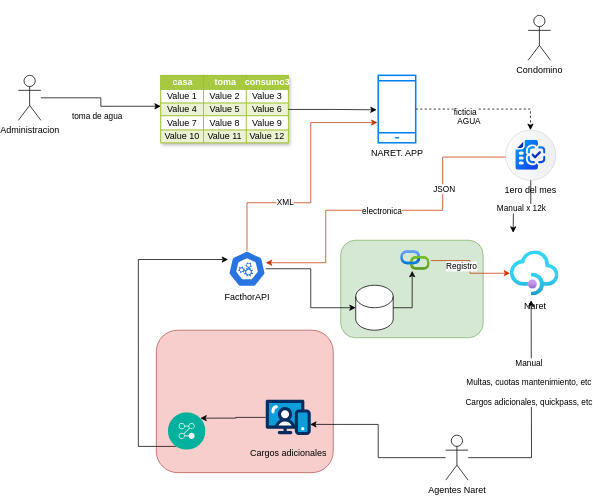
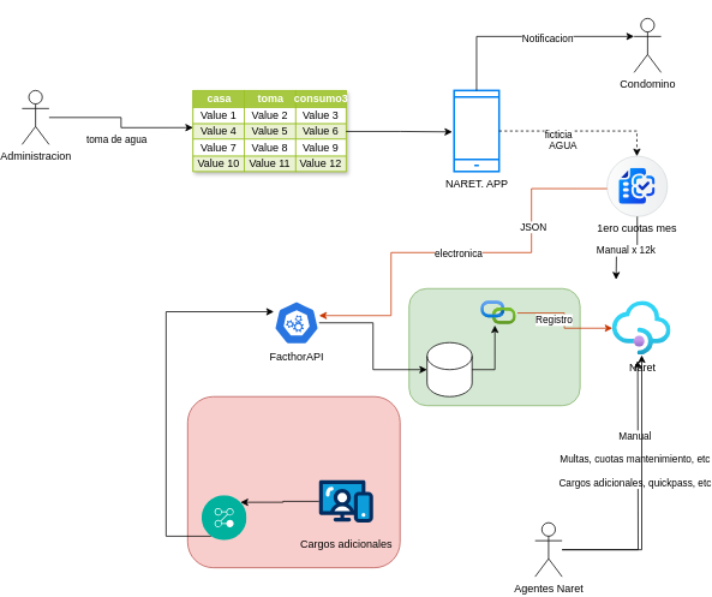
+ <mxCell id="35" style="edgeStyle=orthogonalEdgeStyle;rounded=0;orthogonalLoop=1;jettySize=auto;html=1;entryX=0;entryY=0.333;entryDx=0;entryDy=0;entryPerimeter=0;" edge="1" parent="1" source="7" target="34"><mxGeometry relative="1" as="geometry"><Array as="points"><mxPoint x="525" y="40" /></Array></mxGeometry></mxCell>
+ <mxCell id="36" value="Notificacion" style="edgeLabel;html=1;align=center;verticalAlign=middle;resizable=0;points=[];" vertex="1" connectable="0" parent="35"><mxGeometry x="0.174" y="-3" relative="1" as="geometry"><mxPoint as="offset" /></mxGeometry></mxCell>
- <mxCell id="43" style="edgeStyle=orthogonalEdgeStyle;rounded=0;orthogonalLoop=1;jettySize=auto;html=1;entryX=-0.02;entryY=0.7;entryDx=0;entryDy=0;entryPerimeter=0;fillColor=#fa6800;strokeColor=#C73500;exitX=0.5;exitY=0;exitDx=0;exitDy=0;exitPerimeter=0;" edge="1" parent="1" source="39" target="7"><mxGeometry relative="1" as="geometry"><Array as="points"><mxPoint x="325" y="270" /><mxPoint x="410" y="270" /><mxPoint x="410" y="163" /></Array></mxGeometry></mxCell>
- <mxCell id="44" value="XML" style="edgeLabel;html=1;align=center;verticalAlign=middle;resizable=0;points=[];" vertex="1" connectable="0" parent="43"><mxGeometry x="0.066" y="-3" relative="1" as="geometry"><mxPoint x="-38" y="34" as="offset" /></mxGeometry></mxCell>
- <mxCell id="30" value="1ero del mes" style="shape=mxgraph.sap.icon;labelPosition=center;verticalLabelPosition=bottom;align=center;verticalAlign=top;strokeWidth=1;strokeColor=#D5DADD;fillColor=#EDEFF0;gradientColor=#FCFCFC;gradientDirection=west;aspect=fixed;SAPIcon=Invoice_Object_Recommendation2" vertex="1" parent="1"><mxGeometry x="670" y="173" width="67" height="67" as="geometry" /></mxCell>
+ <mxCell id="30" value="1ero cuotas mes" style="shape=mxgraph.sap.icon;labelPosition=center;verticalLabelPosition=bottom;align=center;verticalAlign=top;strokeWidth=1;strokeColor=#D5DADD;fillColor=#EDEFF0;gradientColor=#FCFCFC;gradientDirection=west;aspect=fixed;SAPIcon=Invoice_Object_Recommendation2" vertex="1" parent="1"><mxGeometry x="670" y="173" width="67" height="67" as="geometry" /></mxCell>
- <mxCell id="57" style="edgeStyle=orthogonalEdgeStyle;rounded=0;orthogonalLoop=1;jettySize=auto;html=1;entryX=0.986;entryY=0.699;entryDx=0;entryDy=0;entryPerimeter=0;" edge="1" parent="1" source="53" target="56"><mxGeometry relative="1" as="geometry" /></mxCell>
+ <mxCell id="57" style="edgeStyle=orthogonalEdgeStyle;rounded=0;orthogonalLoop=1;jettySize=auto;html=1;" edge="1" parent="1" source="53" target="45"><mxGeometry relative="1" as="geometry" /></mxCell>
